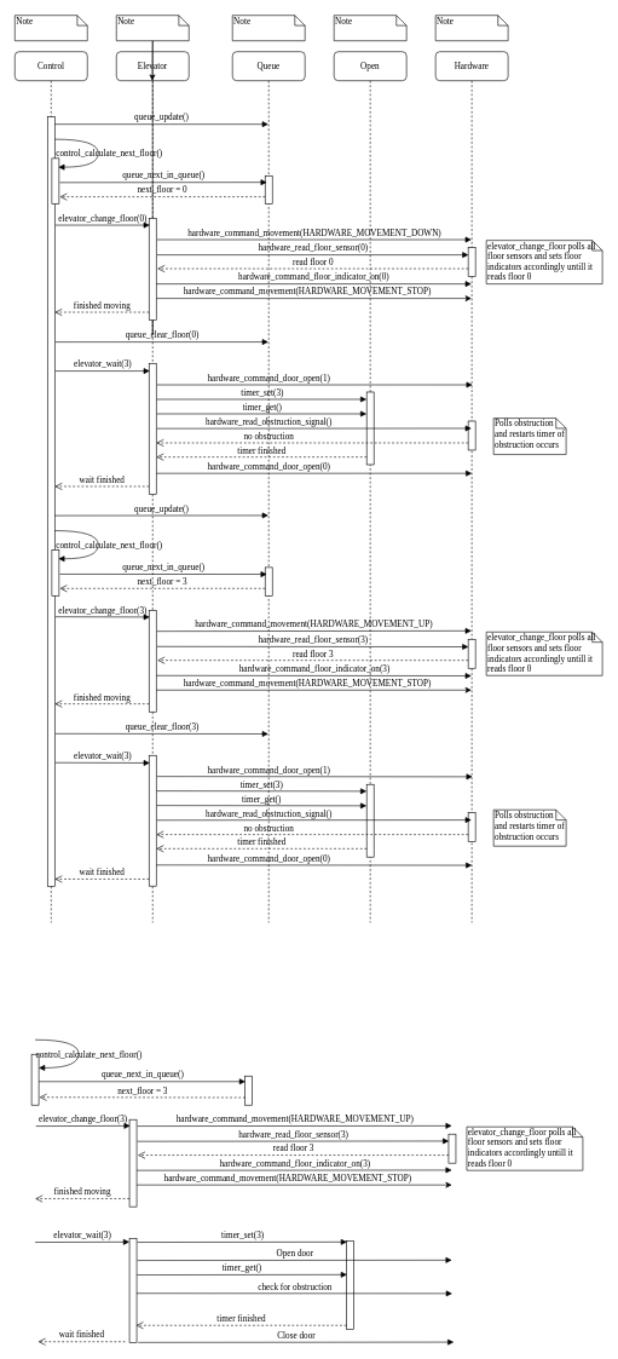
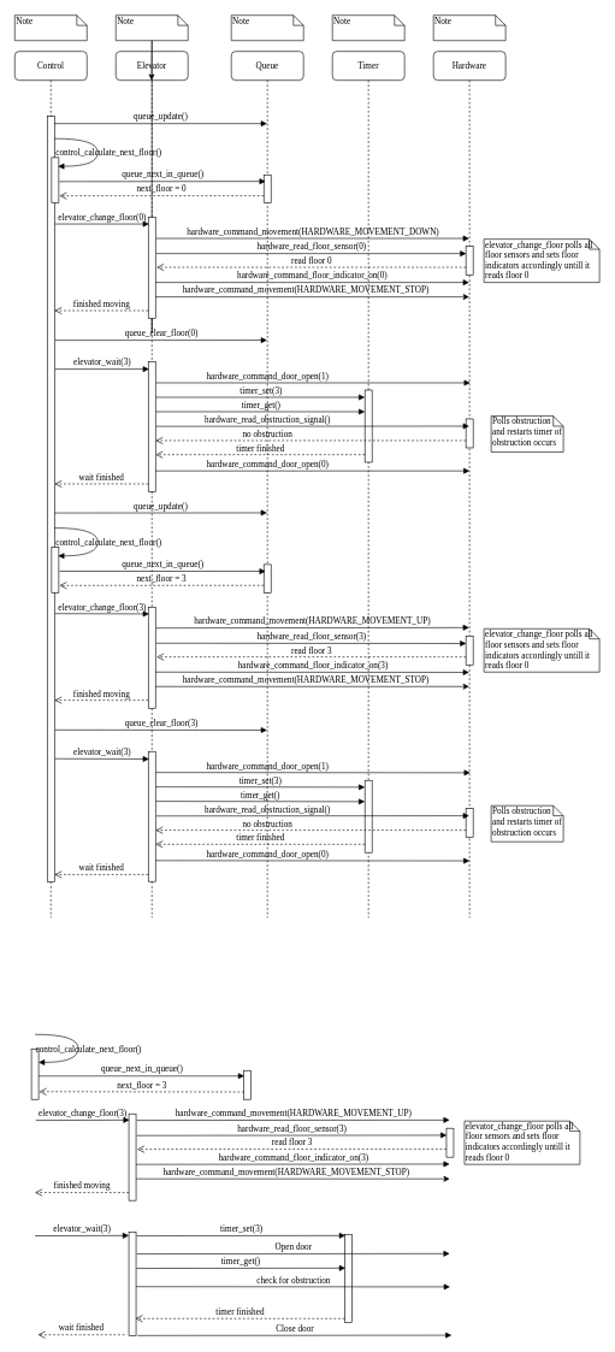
- <mxCell id="8" value="Open" style="shape=umlLifeline;perimeter=lifelinePerimeter;whiteSpace=wrap;html=1;container=1;collapsible=0;recursiveResize=0;outlineConnect=0;rounded=1;shadow=0;comic=0;labelBackgroundColor=none;strokeWidth=1;fontFamily=Verdana;fontSize=12;align=center;" parent="1" vertex="1"><mxGeometry x="460" y="70" width="100" height="1200" as="geometry" /></mxCell>
+ <mxCell id="8" value="Timer" style="shape=umlLifeline;perimeter=lifelinePerimeter;whiteSpace=wrap;html=1;container=1;collapsible=0;recursiveResize=0;outlineConnect=0;rounded=1;shadow=0;comic=0;labelBackgroundColor=none;strokeWidth=1;fontFamily=Verdana;fontSize=12;align=center;" parent="1" vertex="1"><mxGeometry x="460" y="70" width="100" height="1200" as="geometry" /></mxCell>
